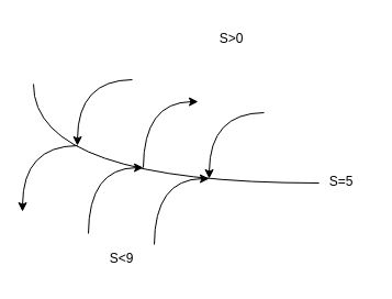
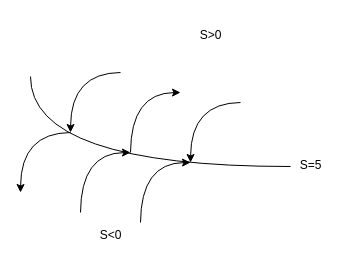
- <mxCell id="10" value="S&amp;lt;9" style="text;html=1;align=center;verticalAlign=middle;resizable=0;points=[];autosize=1;strokeColor=none;fillColor=none;" vertex="1" parent="1"><mxGeometry x="85" y="220" width="50" height="30" as="geometry" /></mxCell>
+ <mxCell id="10" value="S&amp;lt;0" style="text;html=1;align=center;verticalAlign=middle;resizable=0;points=[];autosize=1;strokeColor=none;fillColor=none;" vertex="1" parent="1"><mxGeometry x="85" y="220" width="50" height="30" as="geometry" /></mxCell>
